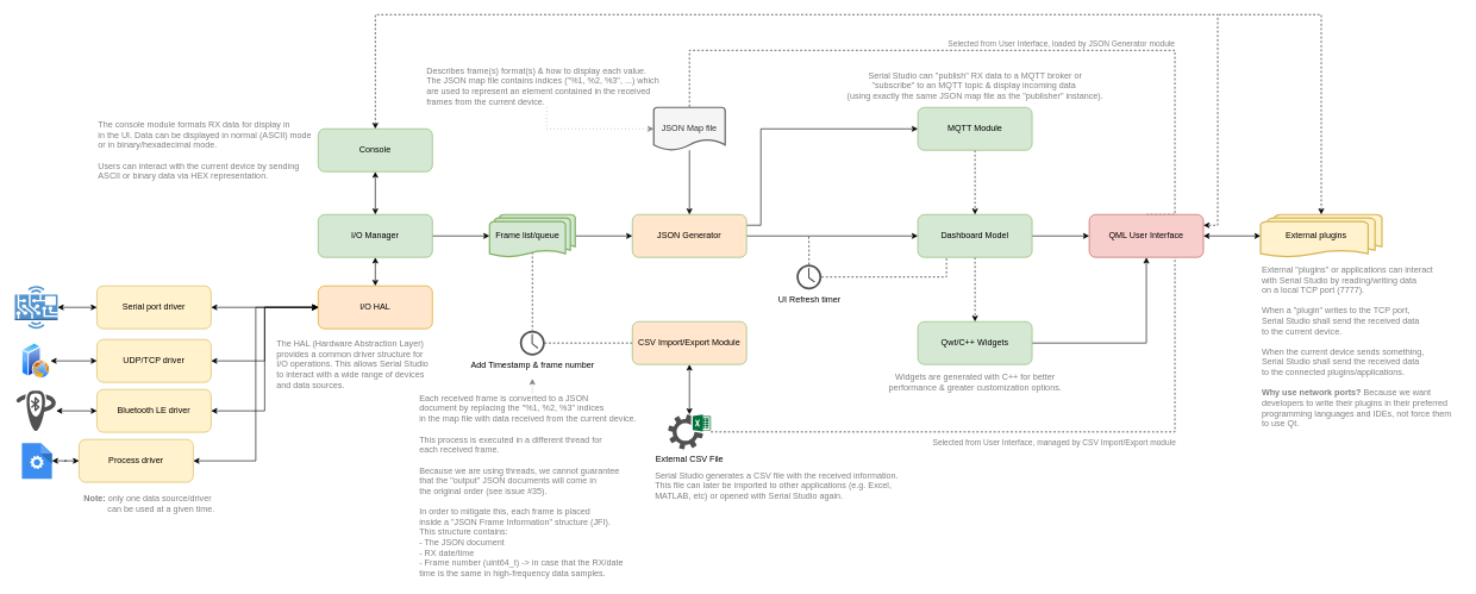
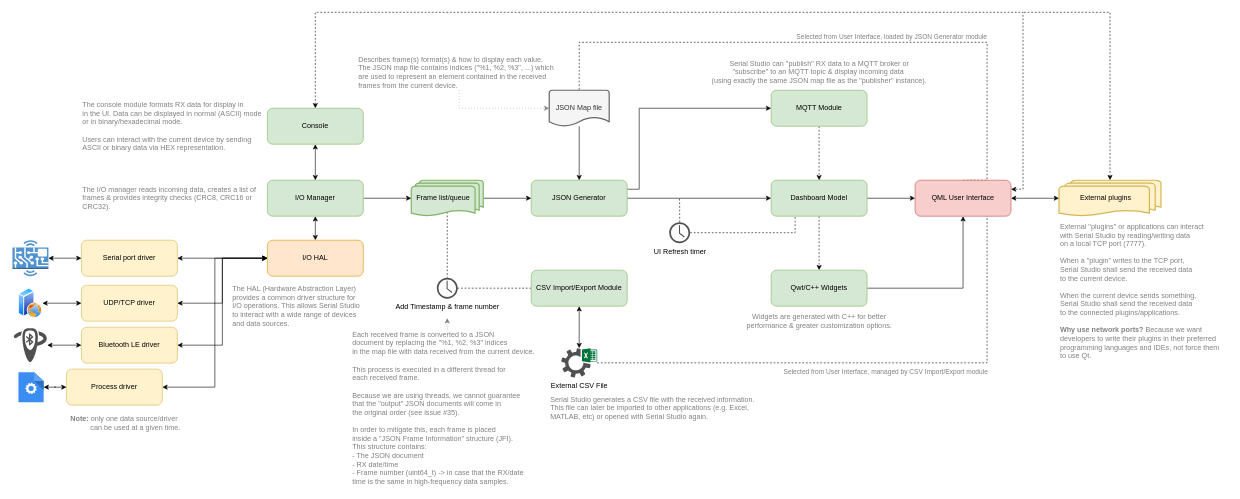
+ <mxCell id="43" value="&lt;font color=&quot;#808080&quot;&gt;&lt;span&gt;The I/O manager reads incoming data, creates a list of&lt;br&gt;frames &amp;amp; provides integrity checks (CRC8, CRC16 or &lt;br&gt;CRC32).&lt;br&gt;&lt;/span&gt;&lt;/font&gt;" style="text;html=1;align=left;verticalAlign=middle;resizable=0;points=[];autosize=1;strokeColor=none;fillColor=none;" parent="1" vertex="1"><mxGeometry x="135" y="305" width="300" height="50" as="geometry" /></mxCell>
- <mxCell id="10" value="JSON Generator" style="rounded=1;whiteSpace=wrap;html=1;fillColor=#ffe6cc;strokeColor=#82b366;" parent="1" vertex="1"><mxGeometry x="885" y="300" width="160" height="60" as="geometry" /></mxCell>
+ <mxCell id="10" value="JSON Generator" style="rounded=1;whiteSpace=wrap;html=1;fillColor=#d5e8d4;strokeColor=#82b366;" parent="1" vertex="1"><mxGeometry x="885" y="300" width="160" height="60" as="geometry" /></mxCell>
- <mxCell id="14" value="CSV Import/Export Module" style="rounded=1;whiteSpace=wrap;html=1;fillColor=#ffe6cc;strokeColor=#82b366;" parent="1" vertex="1"><mxGeometry x="885" y="450" width="160" height="60" as="geometry" /></mxCell>
+ <mxCell id="14" value="CSV Import/Export Module" style="rounded=1;whiteSpace=wrap;html=1;fillColor=#d5e8d4;strokeColor=#82b366;" parent="1" vertex="1"><mxGeometry x="885" y="450" width="160" height="60" as="geometry" /></mxCell>
